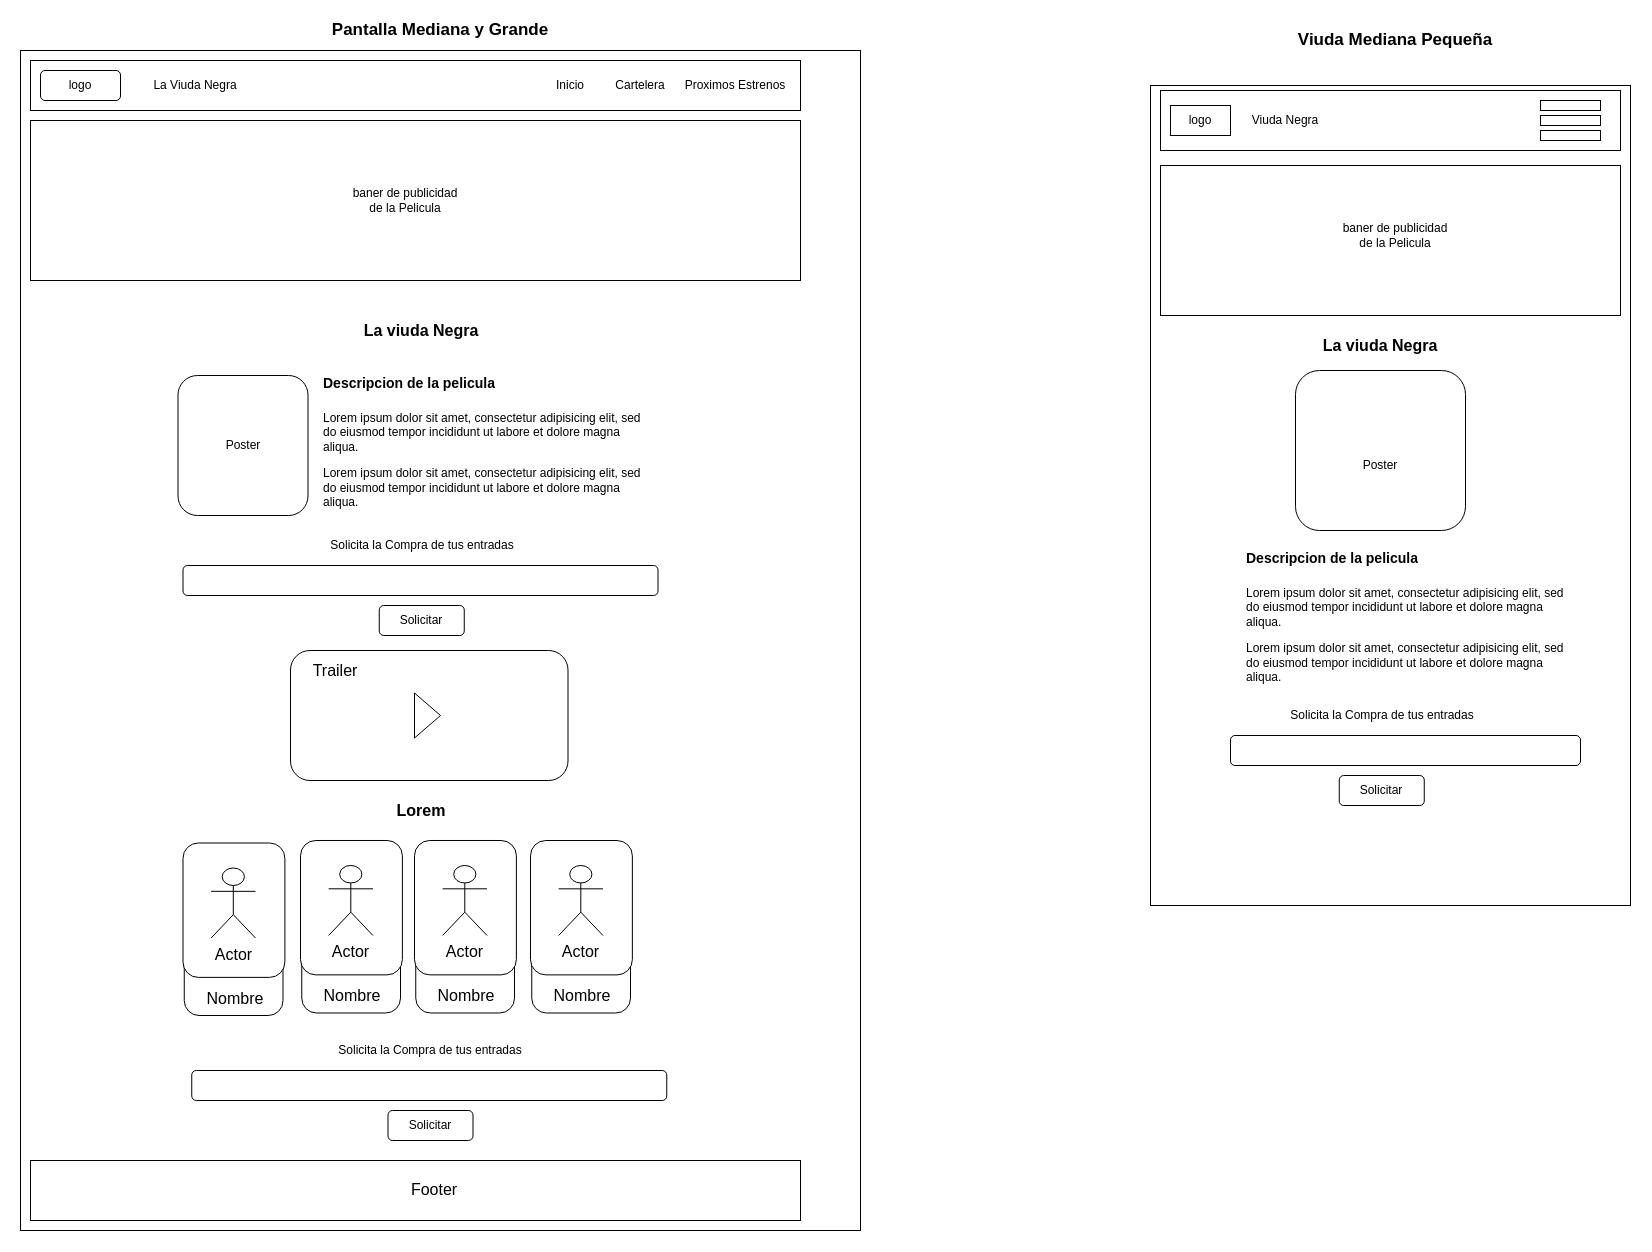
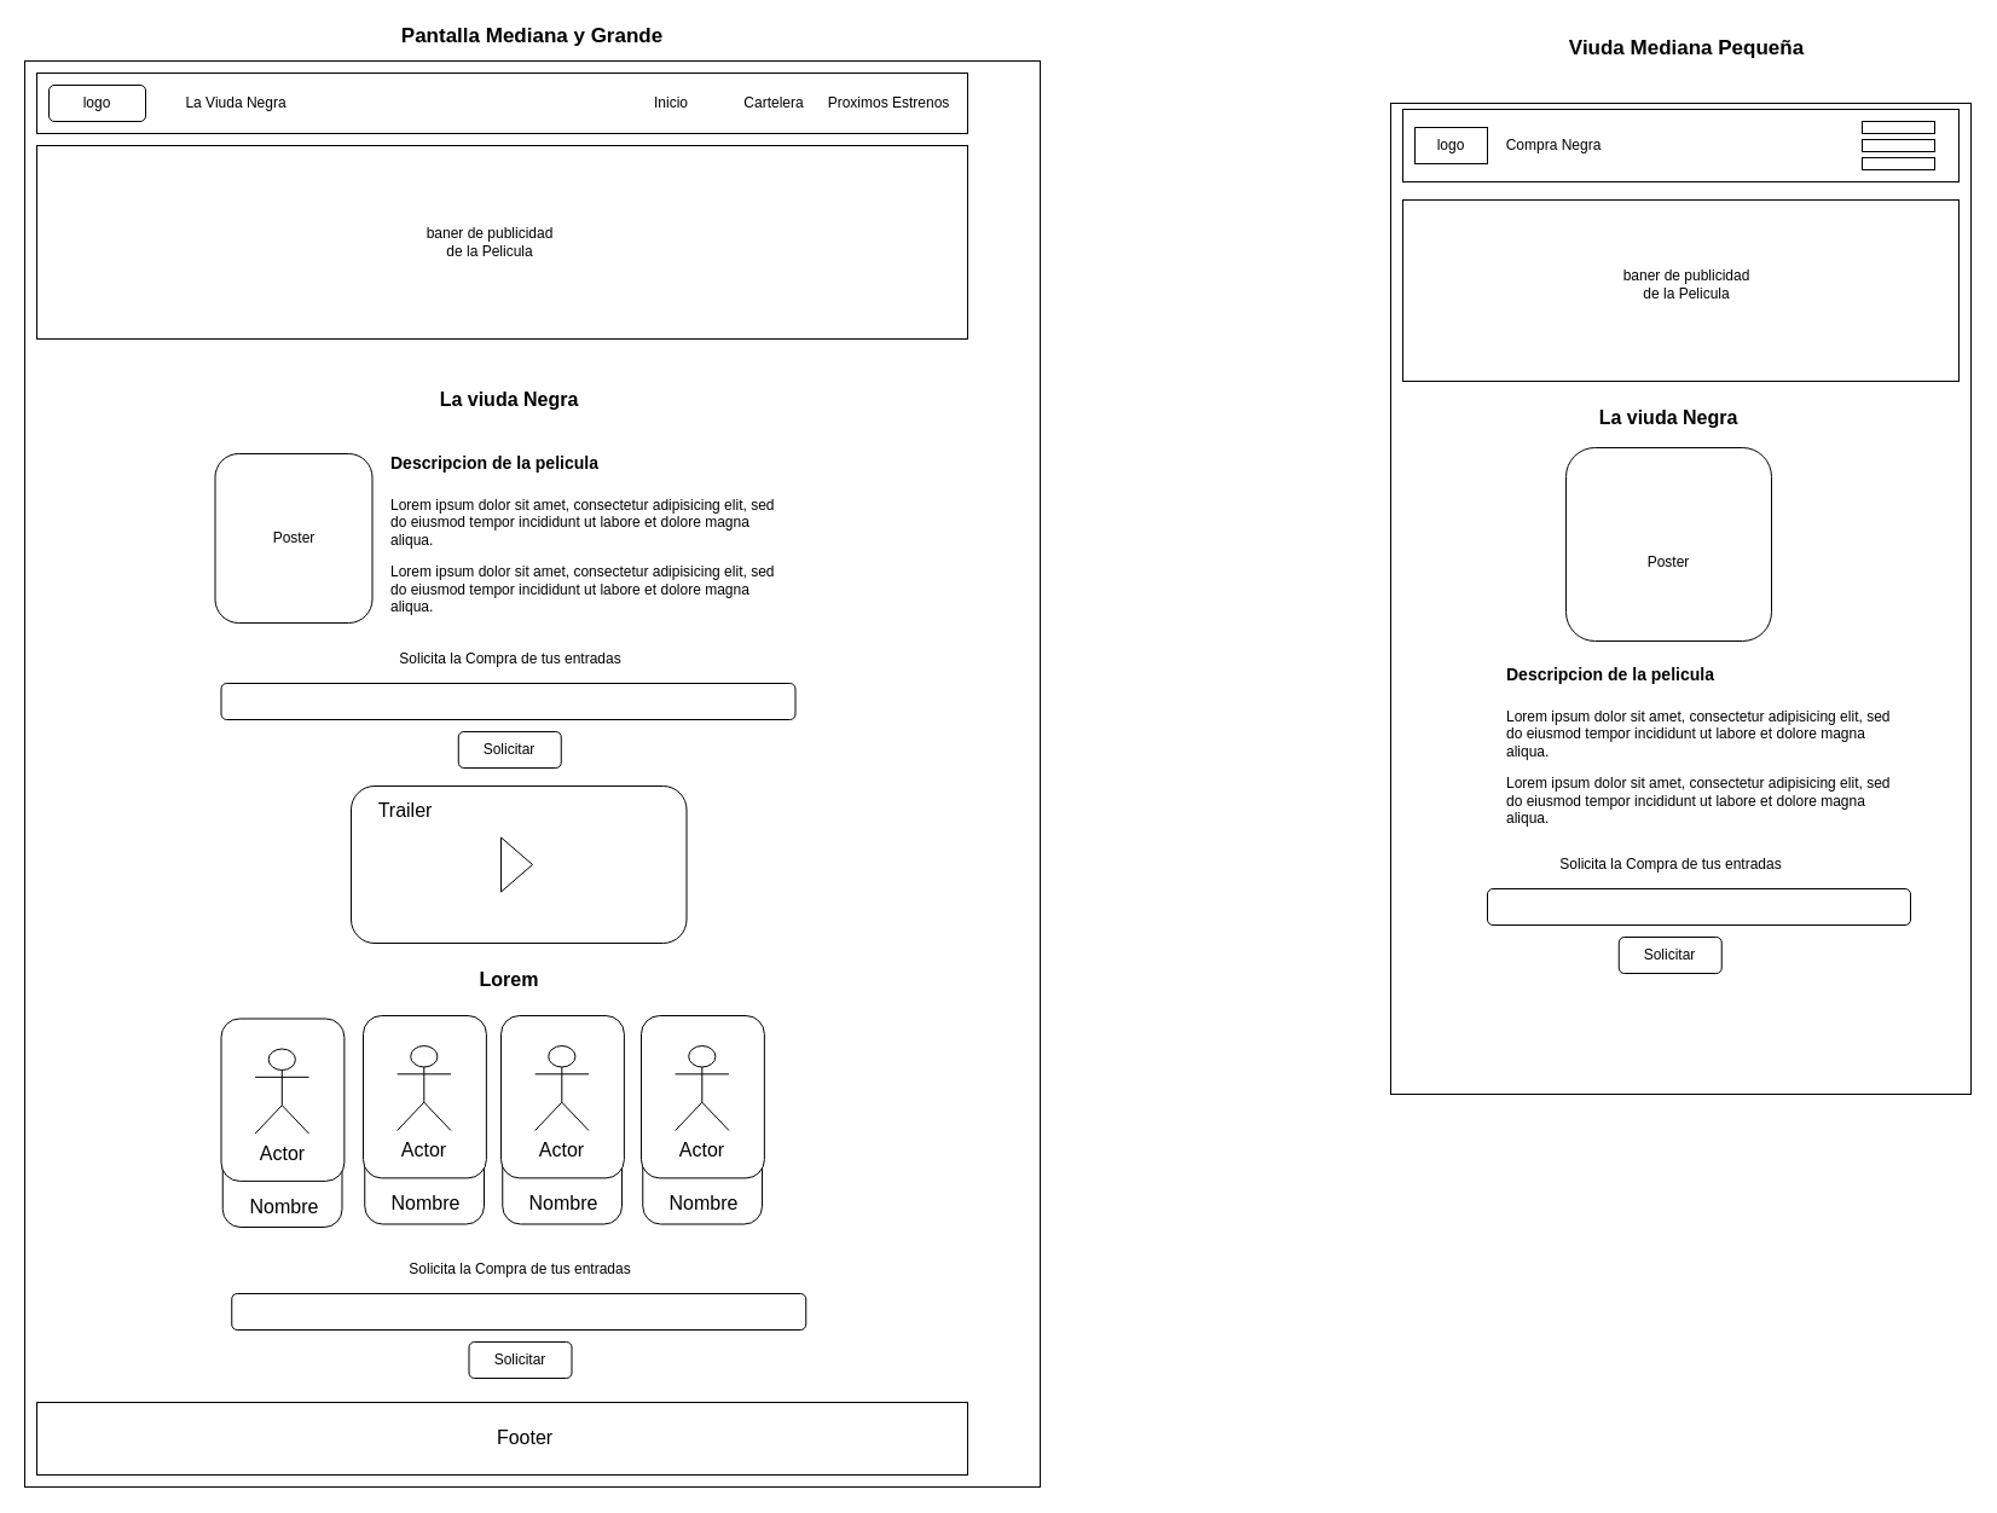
- <mxCell id="5" value="Inicio" style="text;html=1;strokeColor=none;fillColor=none;align=center;verticalAlign=middle;whiteSpace=wrap;rounded=0;" vertex="1" parent="1"><mxGeometry x="540" y="75" width="60" height="20" as="geometry" /></mxCell>
+ <mxCell id="5" value="Inicio" style="text;html=1;strokeColor=none;fillColor=none;align=center;verticalAlign=middle;whiteSpace=wrap;rounded=0;" vertex="1" parent="1"><mxGeometry x="525" y="75" width="60" height="20" as="geometry" /></mxCell>
- <mxCell id="52" value="Viuda Negra" style="text;html=1;strokeColor=none;fillColor=none;align=center;verticalAlign=middle;whiteSpace=wrap;rounded=0;" vertex="1" parent="1"><mxGeometry x="1230" y="110" width="110" height="20" as="geometry" /></mxCell>
+ <mxCell id="52" value="Compra Negra" style="text;html=1;strokeColor=none;fillColor=none;align=center;verticalAlign=middle;whiteSpace=wrap;rounded=0;" vertex="1" parent="1"><mxGeometry x="1230" y="110" width="110" height="20" as="geometry" /></mxCell>
